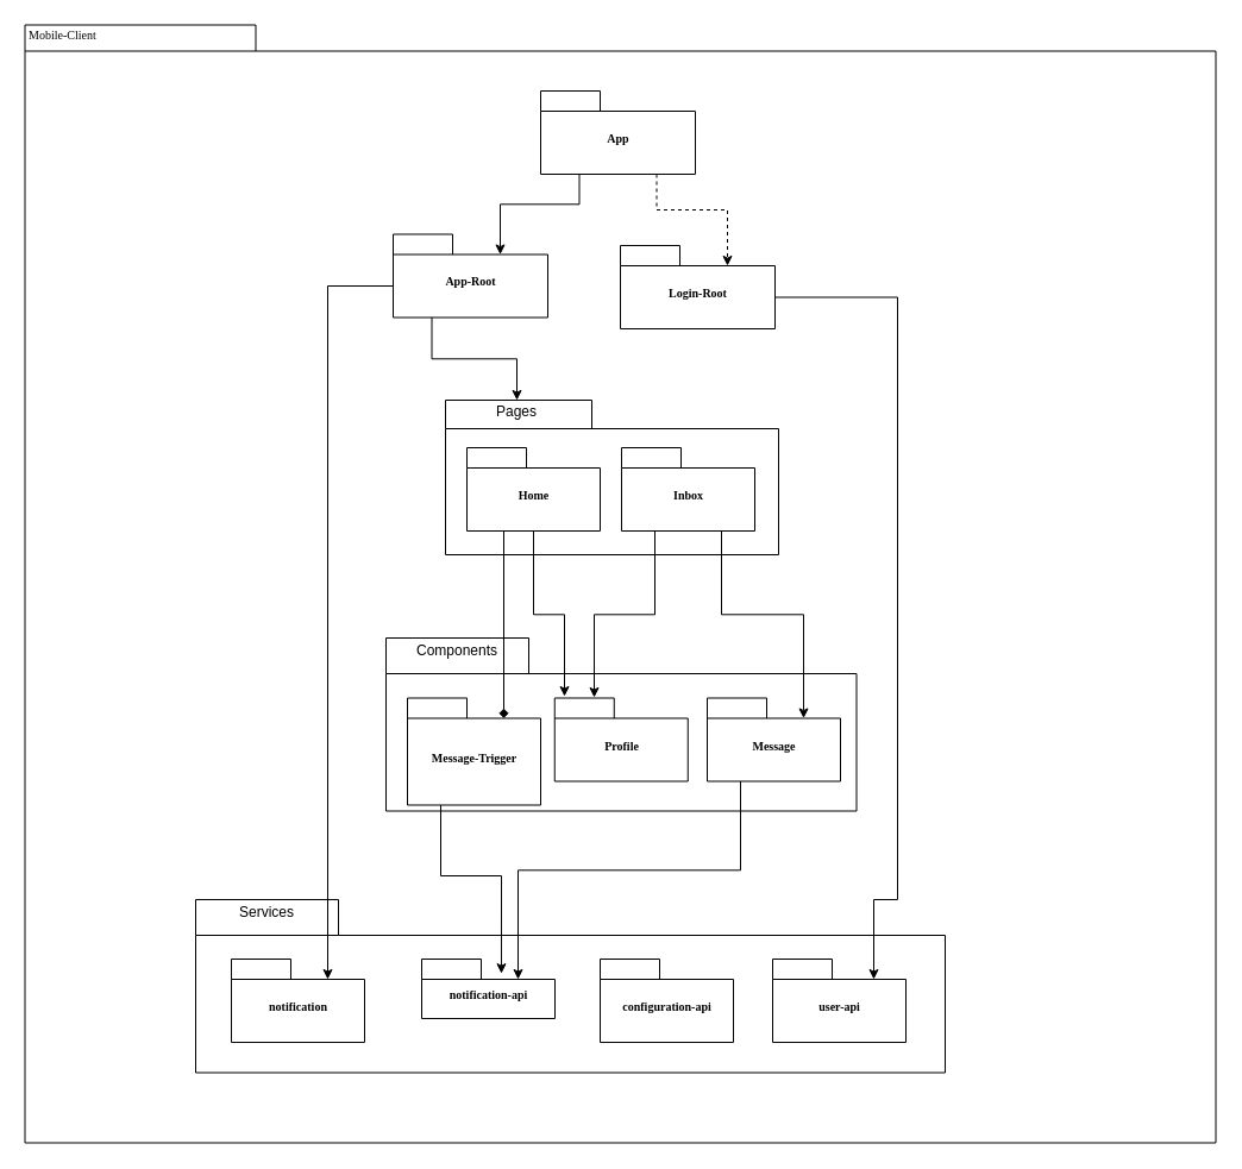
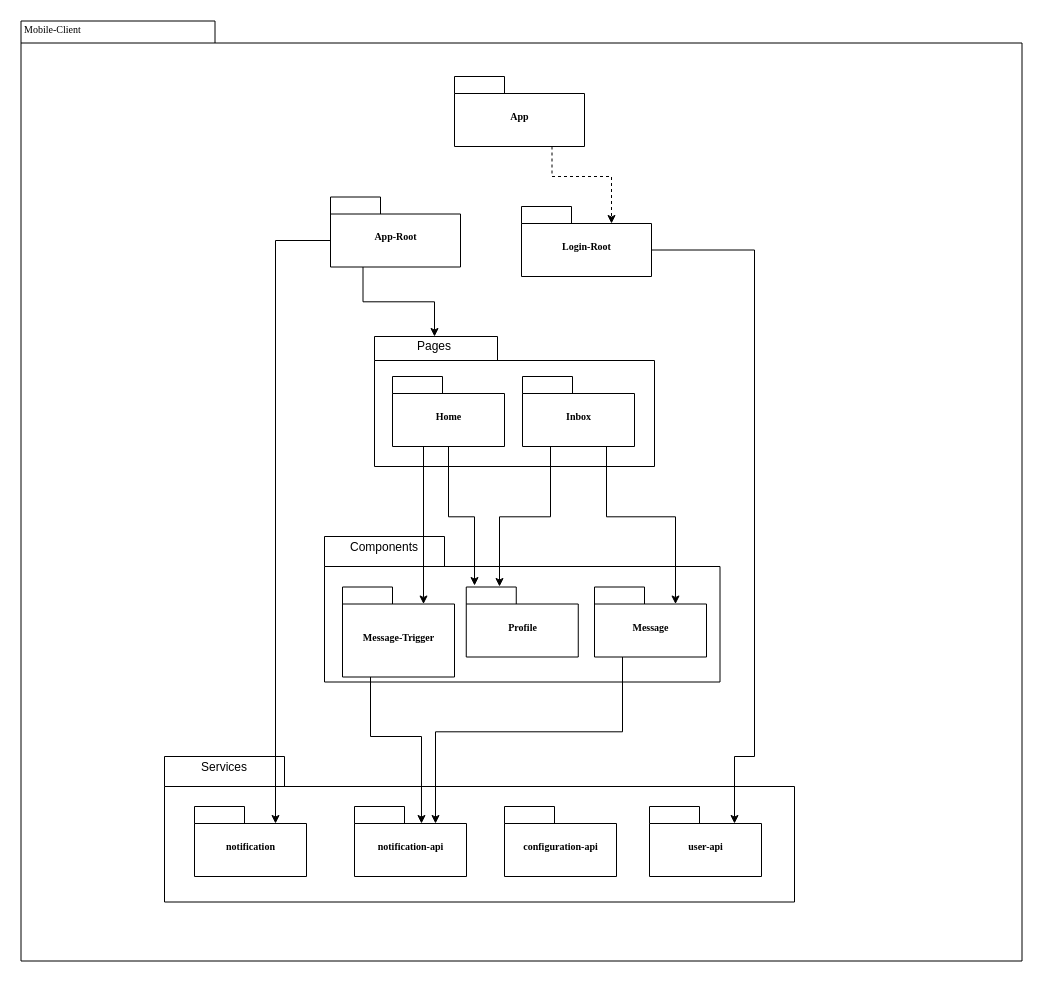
- <mxCell id="23" style="edgeStyle=orthogonalEdgeStyle;rounded=0;orthogonalLoop=1;jettySize=auto;html=1;exitX=0.25;exitY=1;exitDx=0;exitDy=0;exitPerimeter=0;entryX=0;entryY=0;entryDx=90;entryDy=17;entryPerimeter=0;" edge="1" parent="1" source="22" target="10"><mxGeometry relative="1" as="geometry" /></mxCell>
- <mxCell id="33" style="edgeStyle=orthogonalEdgeStyle;rounded=0;orthogonalLoop=1;jettySize=auto;html=1;exitX=0.25;exitY=1;exitDx=0;exitDy=0;exitPerimeter=0;entryX=0;entryY=0;entryDx=81;entryDy=17;entryPerimeter=0;endArrow=diamond;" edge="1" parent="1" source="6" target="19"><mxGeometry relative="1" as="geometry"><Array as="points"><mxPoint x="423" y="446" /></Array></mxGeometry></mxCell>
+ <mxCell id="33" style="edgeStyle=orthogonalEdgeStyle;rounded=0;orthogonalLoop=1;jettySize=auto;html=1;exitX=0.25;exitY=1;exitDx=0;exitDy=0;exitPerimeter=0;entryX=0;entryY=0;entryDx=81;entryDy=17;entryPerimeter=0;" edge="1" parent="1" source="6" target="19"><mxGeometry relative="1" as="geometry"><Array as="points"><mxPoint x="423" y="446" /></Array></mxGeometry></mxCell>
- <mxCell id="31" value="notification-api" style="shape=folder;fontStyle=1;spacingTop=10;tabWidth=50;tabHeight=17;tabPosition=left;html=1;rounded=0;shadow=0;comic=0;labelBackgroundColor=none;strokeWidth=1;fontFamily=Verdana;fontSize=10;align=center;" parent="25" vertex="1"><mxGeometry x="190" y="50" width="112" height="50" as="geometry" /></mxCell>
+ <mxCell id="31" value="notification-api" style="shape=folder;fontStyle=1;spacingTop=10;tabWidth=50;tabHeight=17;tabPosition=left;html=1;rounded=0;shadow=0;comic=0;labelBackgroundColor=none;strokeWidth=1;fontFamily=Verdana;fontSize=10;align=center;" parent="25" vertex="1"><mxGeometry x="190" y="50" width="112" height="70" as="geometry" /></mxCell>
